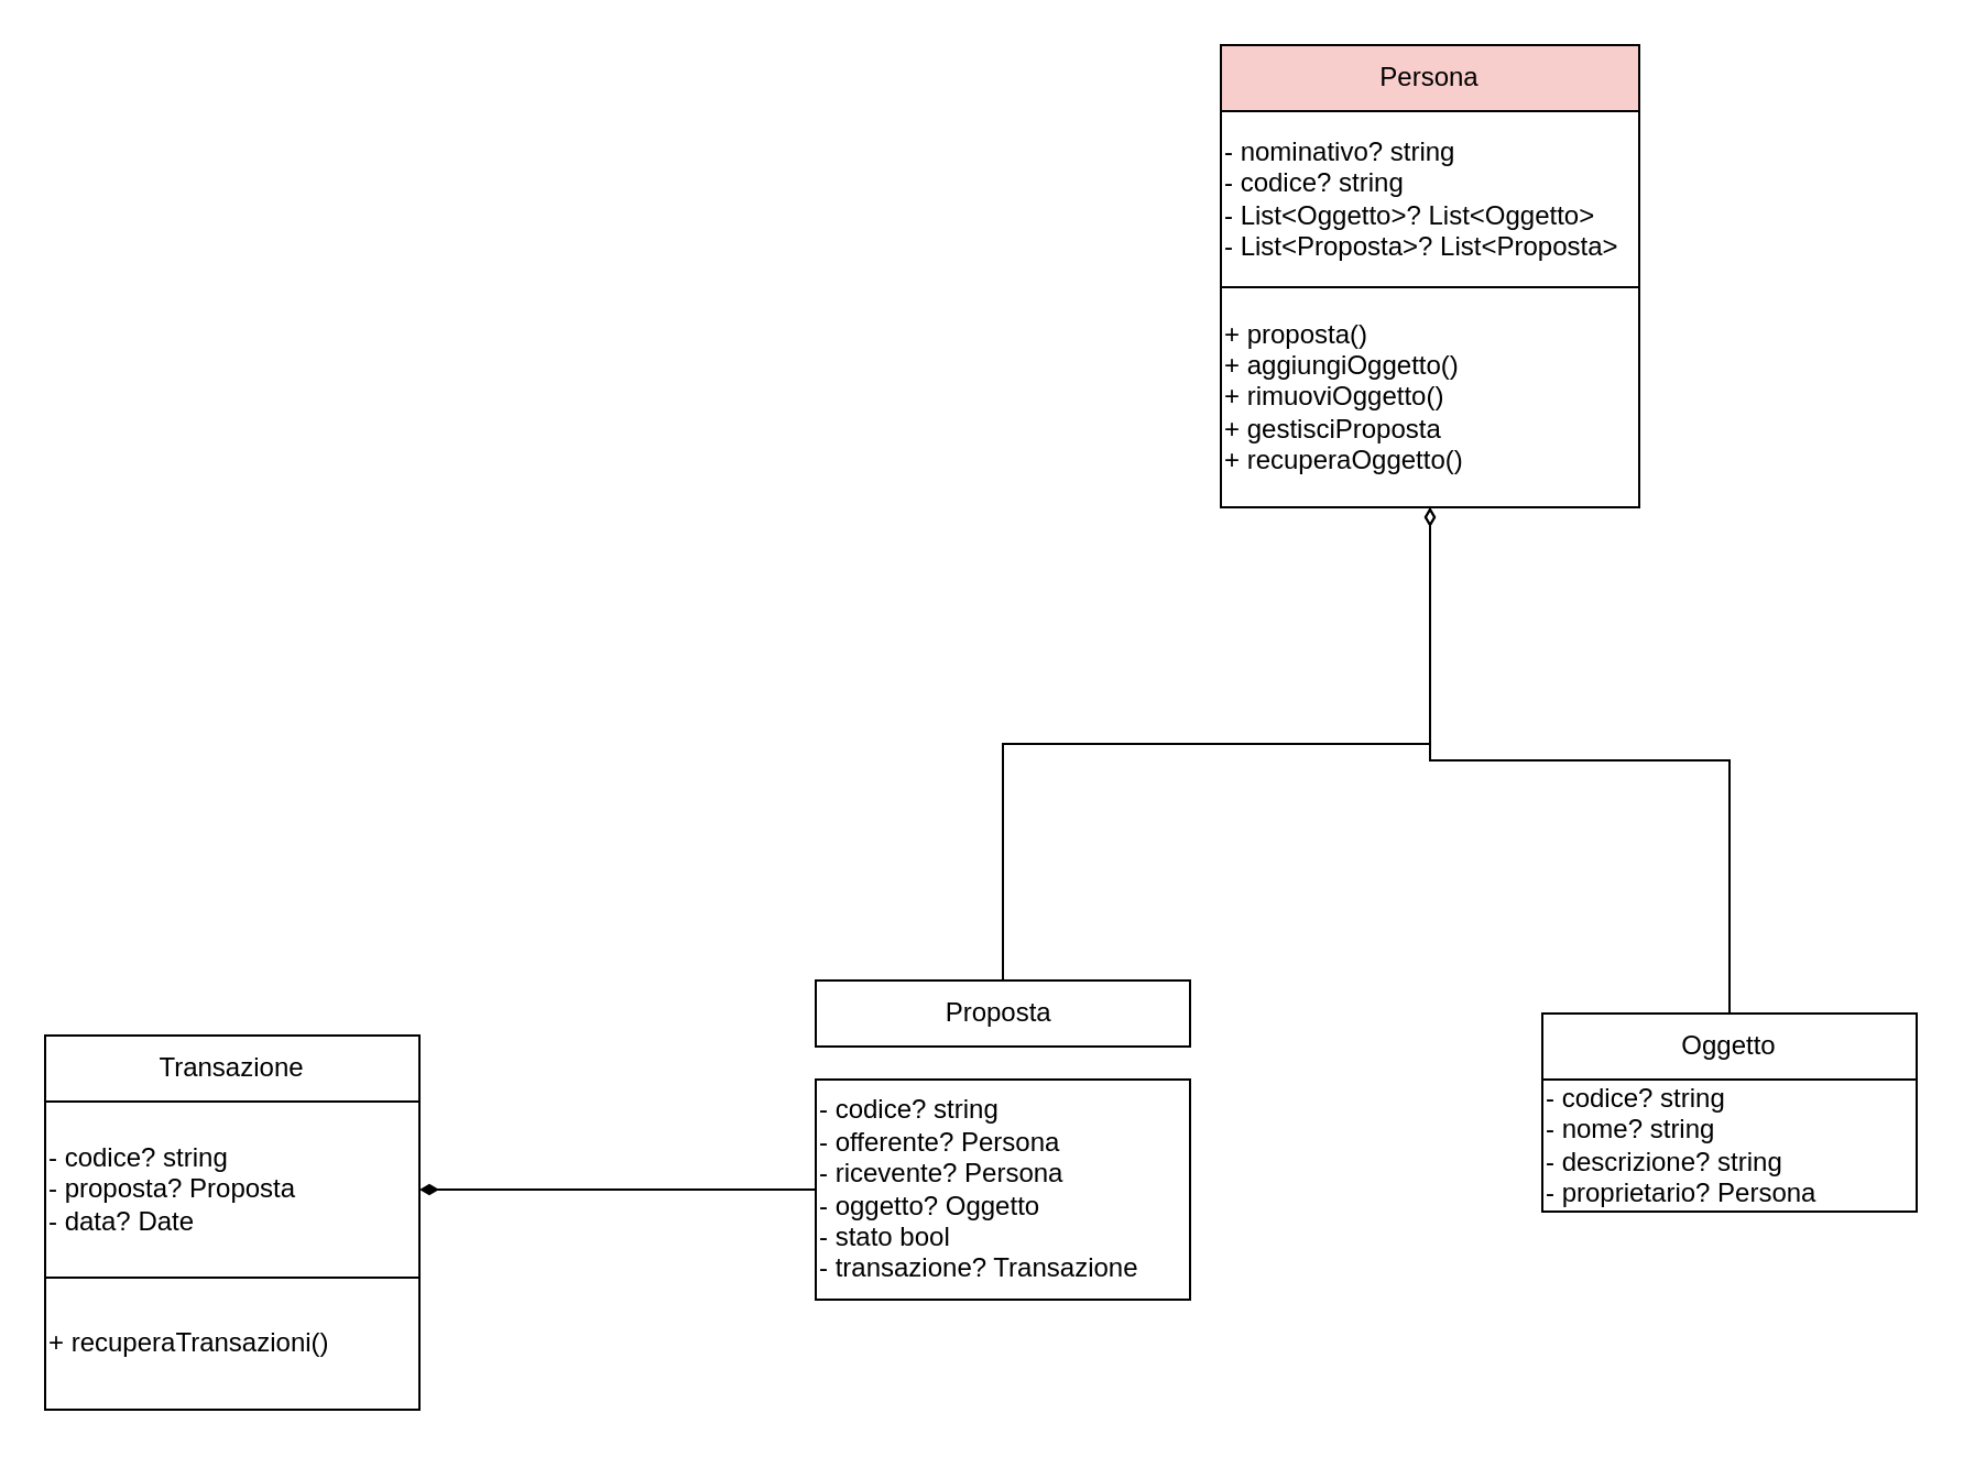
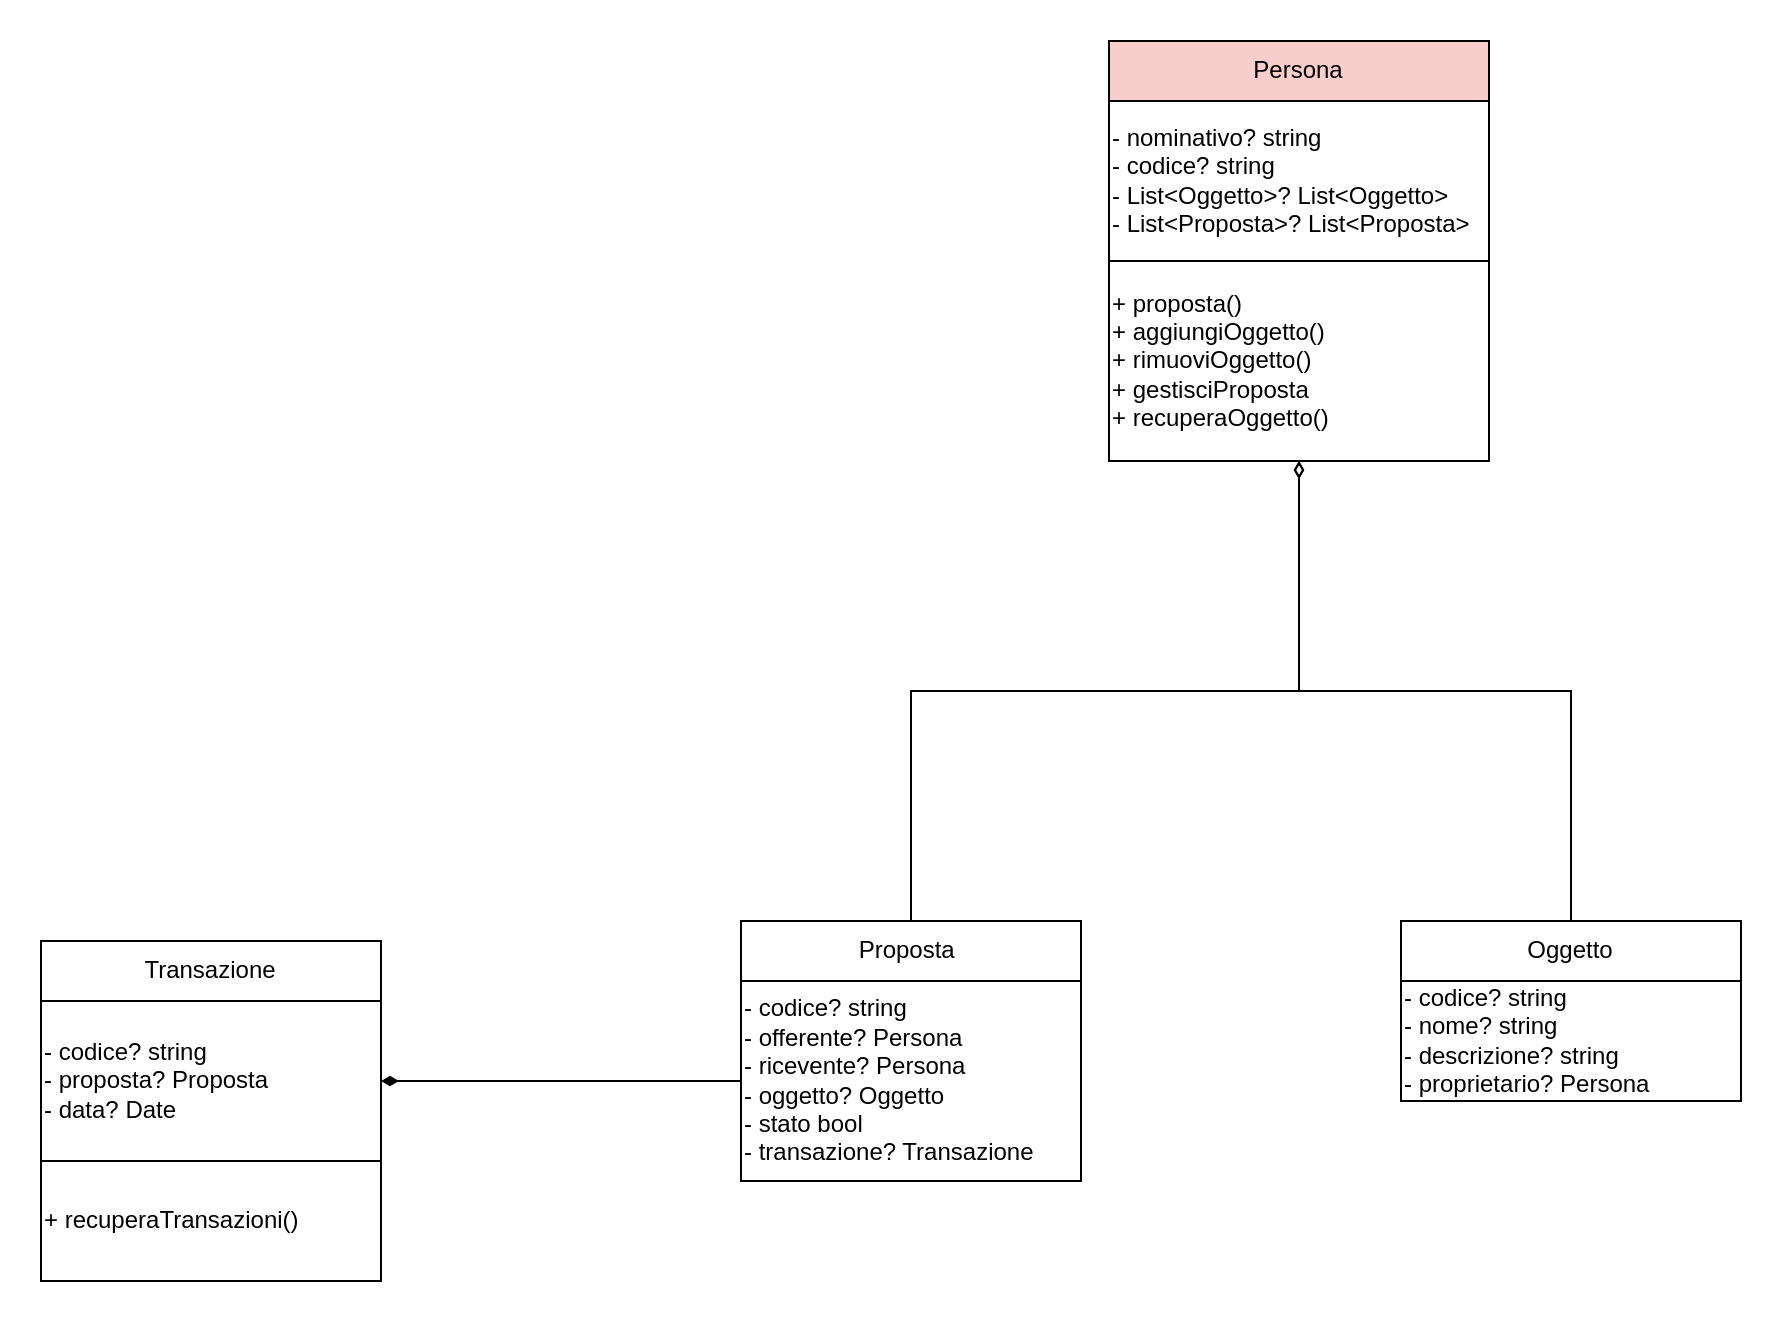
- <mxCell id="14" value="Proposta&amp;nbsp;" style="rounded=0;whiteSpace=wrap;html=1;" vertex="1" parent="1"><mxGeometry x="370" y="445" width="170" height="30" as="geometry" /></mxCell>
+ <mxCell id="14" value="Proposta&amp;nbsp;" style="rounded=0;whiteSpace=wrap;html=1;" vertex="1" parent="1"><mxGeometry x="370" y="460" width="170" height="30" as="geometry" /></mxCell>
